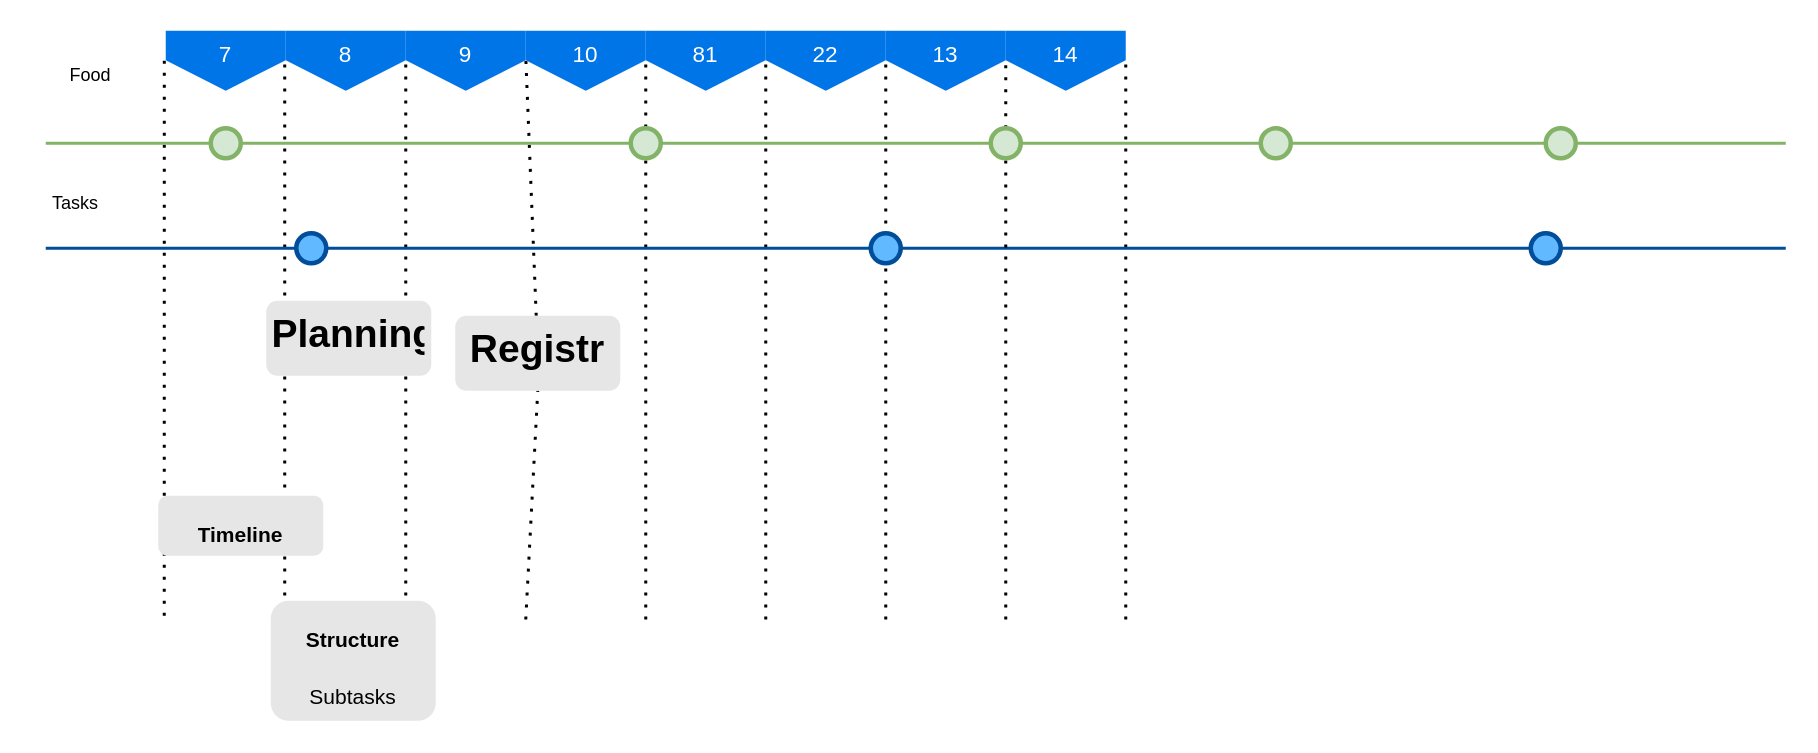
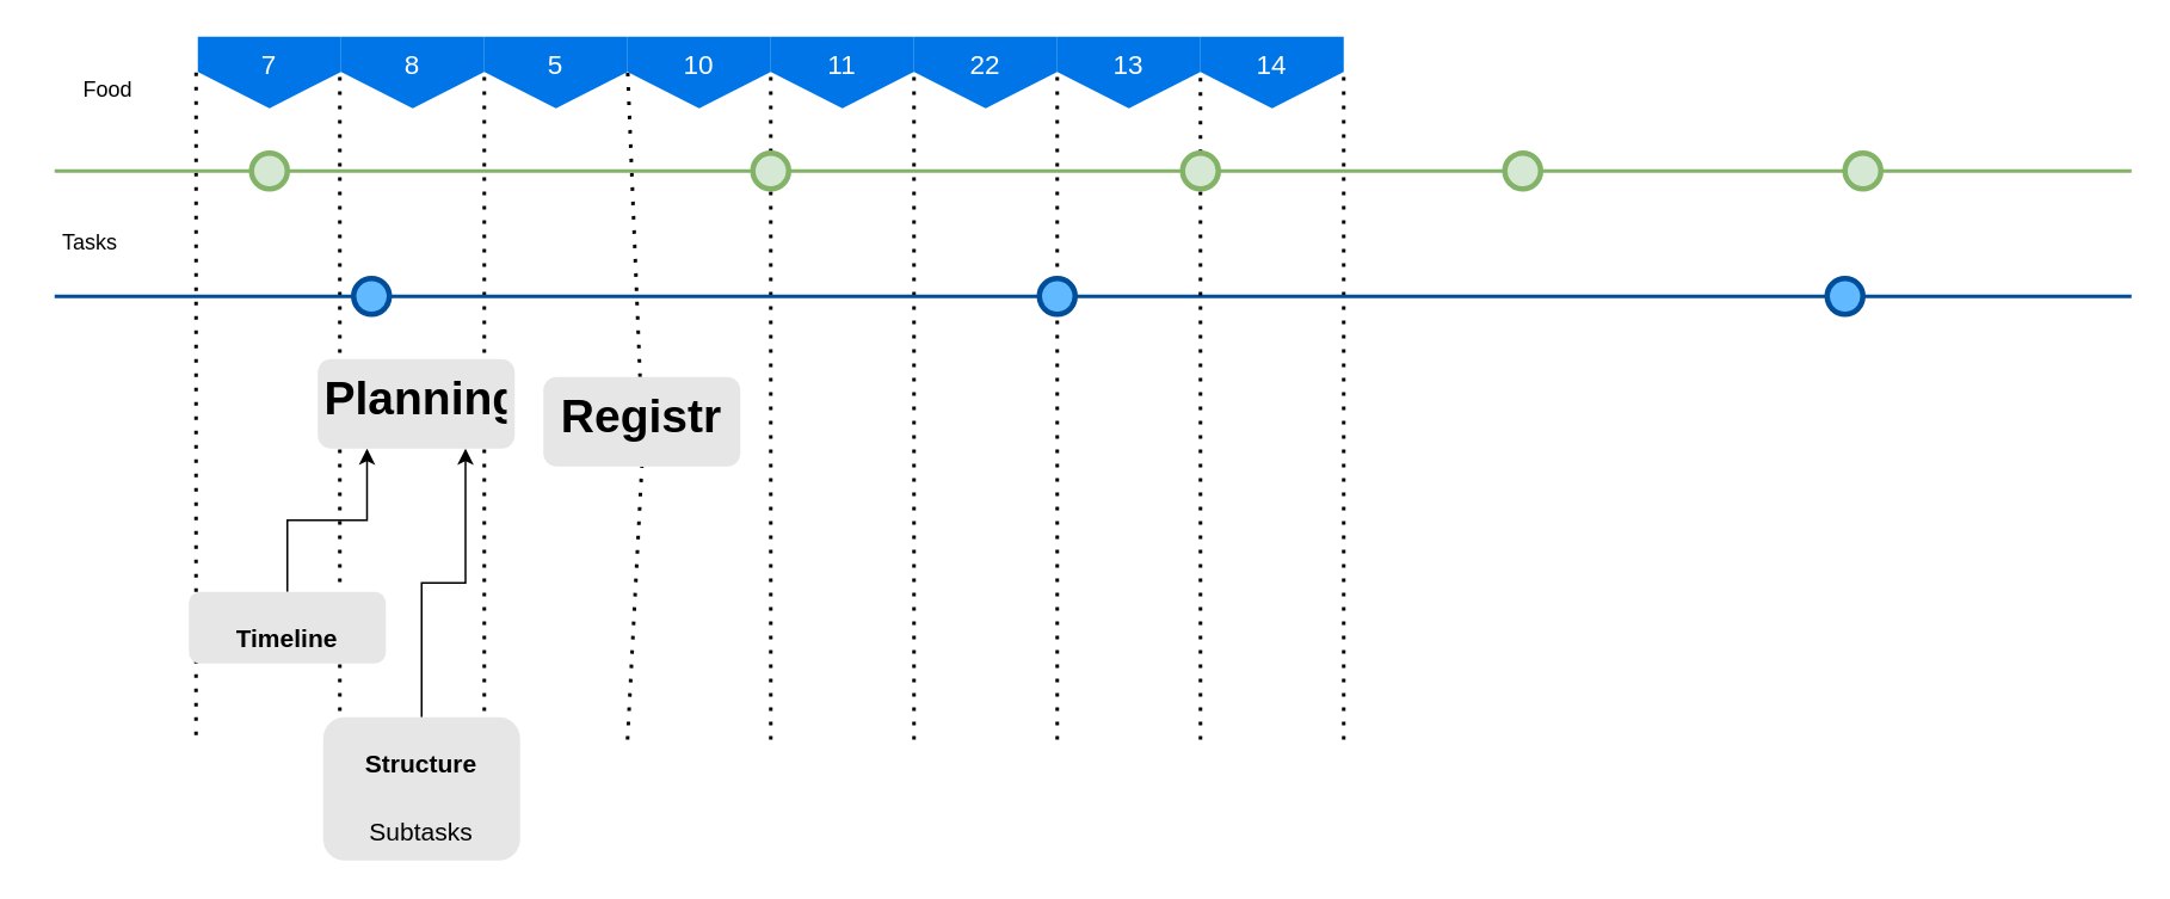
- <mxCell id="12" value="9" style="shape=offPageConnector;whiteSpace=wrap;html=1;fillColor=#0075E8;fontSize=15;fontColor=#FFFFFF;size=0.509;verticalAlign=top;strokeColor=none;" parent="1" vertex="1"><mxGeometry x="270" y="20" width="80" height="40" as="geometry" /></mxCell>
+ <mxCell id="12" value="5" style="shape=offPageConnector;whiteSpace=wrap;html=1;fillColor=#0075E8;fontSize=15;fontColor=#FFFFFF;size=0.509;verticalAlign=top;strokeColor=none;" parent="1" vertex="1"><mxGeometry x="270" y="20" width="80" height="40" as="geometry" /></mxCell>
- <mxCell id="22" value="81" style="shape=offPageConnector;whiteSpace=wrap;html=1;fillColor=#0075E8;fontSize=15;fontColor=#FFFFFF;size=0.509;verticalAlign=top;strokeColor=none;" parent="1" vertex="1"><mxGeometry x="430" y="20" width="80" height="40" as="geometry" /></mxCell>
+ <mxCell id="22" value="11" style="shape=offPageConnector;whiteSpace=wrap;html=1;fillColor=#0075E8;fontSize=15;fontColor=#FFFFFF;size=0.509;verticalAlign=top;strokeColor=none;" parent="1" vertex="1"><mxGeometry x="430" y="20" width="80" height="40" as="geometry" /></mxCell>
+ <mxCell id="17" style="edgeStyle=orthogonalEdgeStyle;rounded=0;orthogonalLoop=1;jettySize=auto;html=1;entryX=0.25;entryY=1;entryDx=0;entryDy=0;" parent="1" source="18" target="16" edge="1"><mxGeometry relative="1" as="geometry" /></mxCell>
+ <mxCell id="19" style="edgeStyle=orthogonalEdgeStyle;rounded=0;orthogonalLoop=1;jettySize=auto;html=1;entryX=0.75;entryY=1;entryDx=0;entryDy=0;" parent="1" source="20" target="16" edge="1"><mxGeometry relative="1" as="geometry" /></mxCell>
